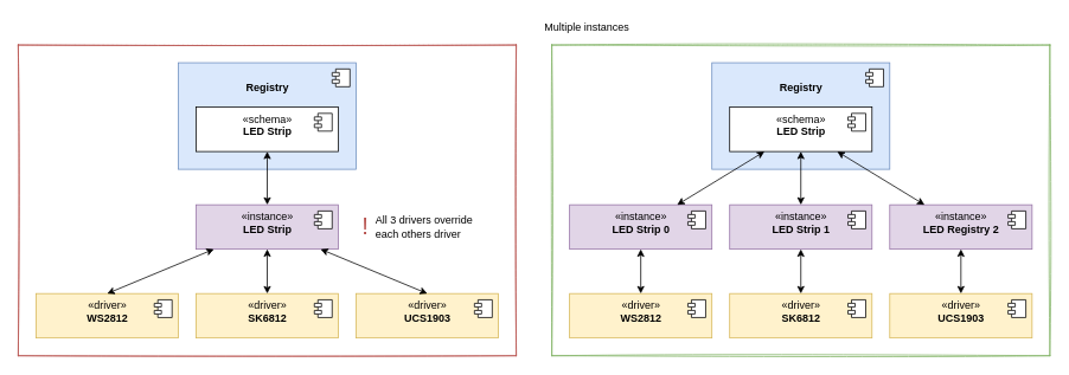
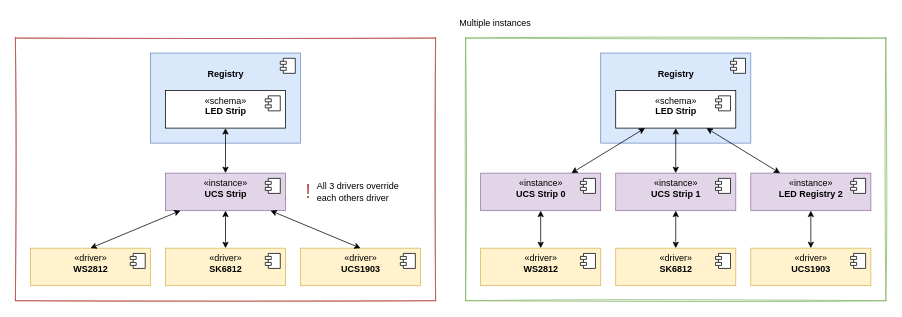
- <mxCell id="33" value="«instance»&lt;br&gt;&lt;b&gt;LED Strip&lt;/b&gt;" style="html=1;dropTarget=0;verticalAlign=top;fillColor=#e1d5e7;strokeColor=#9673a6;sketch=0;" parent="22" vertex="1"><mxGeometry x="200" y="180" width="160" height="50" as="geometry" /></mxCell>
+ <mxCell id="33" value="«instance»&lt;br&gt;&lt;b&gt;UCS Strip&lt;/b&gt;" style="html=1;dropTarget=0;verticalAlign=top;fillColor=#e1d5e7;strokeColor=#9673a6;sketch=0;" parent="22" vertex="1"><mxGeometry x="200" y="180" width="160" height="50" as="geometry" /></mxCell>
- <mxCell id="13" value="«instance»&lt;br&gt;&lt;b&gt;LED Strip 0&lt;/b&gt;" style="html=1;dropTarget=0;verticalAlign=top;fillColor=#e1d5e7;strokeColor=#9673a6;sketch=0;" parent="6" vertex="1"><mxGeometry x="20" y="180" width="160" height="50" as="geometry" /></mxCell>
+ <mxCell id="13" value="«instance»&lt;br&gt;&lt;b&gt;UCS Strip 0&lt;/b&gt;" style="html=1;dropTarget=0;verticalAlign=top;fillColor=#e1d5e7;strokeColor=#9673a6;sketch=0;" parent="6" vertex="1"><mxGeometry x="20" y="180" width="160" height="50" as="geometry" /></mxCell>
- <mxCell id="18" value="«instance»&lt;br&gt;&lt;b&gt;LED Strip 1&lt;/b&gt;" style="html=1;dropTarget=0;verticalAlign=top;fillColor=#e1d5e7;strokeColor=#9673a6;sketch=0;" parent="6" vertex="1"><mxGeometry x="200" y="180" width="160" height="50" as="geometry" /></mxCell>
+ <mxCell id="18" value="«instance»&lt;br&gt;&lt;b&gt;UCS Strip 1&lt;/b&gt;" style="html=1;dropTarget=0;verticalAlign=top;fillColor=#e1d5e7;strokeColor=#9673a6;sketch=0;" parent="6" vertex="1"><mxGeometry x="200" y="180" width="160" height="50" as="geometry" /></mxCell>
